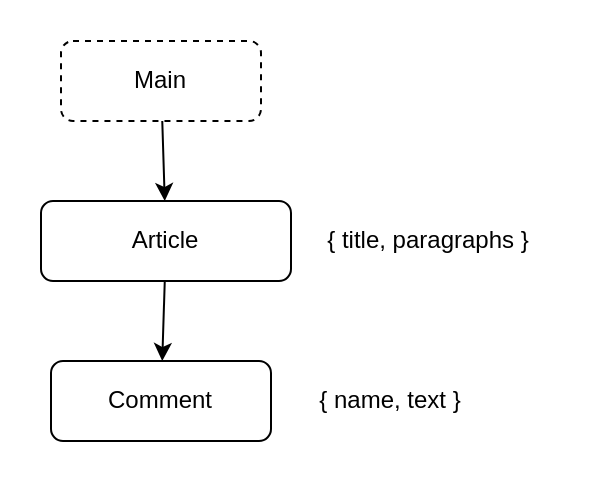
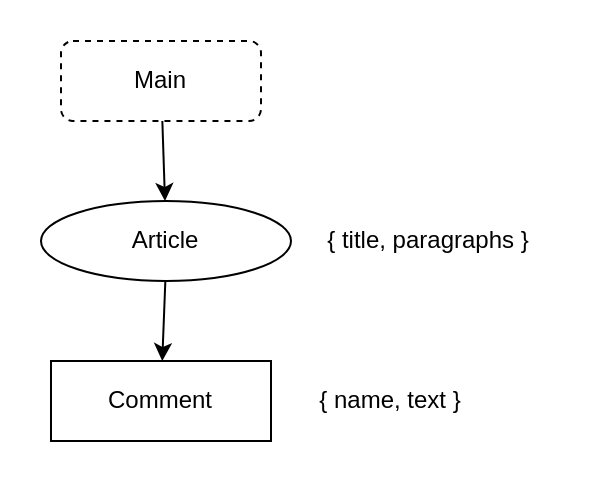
- <mxCell id="5" value="Article" style="rounded=1;whiteSpace=wrap;html=1;" vertex="1" parent="1"><mxGeometry x="20" y="100" width="125" height="40" as="geometry" /></mxCell>
+ <mxCell id="5" value="Article" style="ellipse;whiteSpace=wrap;html=1;" vertex="1" parent="1"><mxGeometry x="20" y="100" width="125" height="40" as="geometry" /></mxCell>
- <mxCell id="6" value="Comment" style="rounded=1;whiteSpace=wrap;html=1;" vertex="1" parent="1"><mxGeometry x="25" y="180" width="110" height="40" as="geometry" /></mxCell>
+ <mxCell id="6" value="Comment" style="whiteSpace=wrap;html=1;rounded=0;" vertex="1" parent="1"><mxGeometry x="25" y="180" width="110" height="40" as="geometry" /></mxCell>
